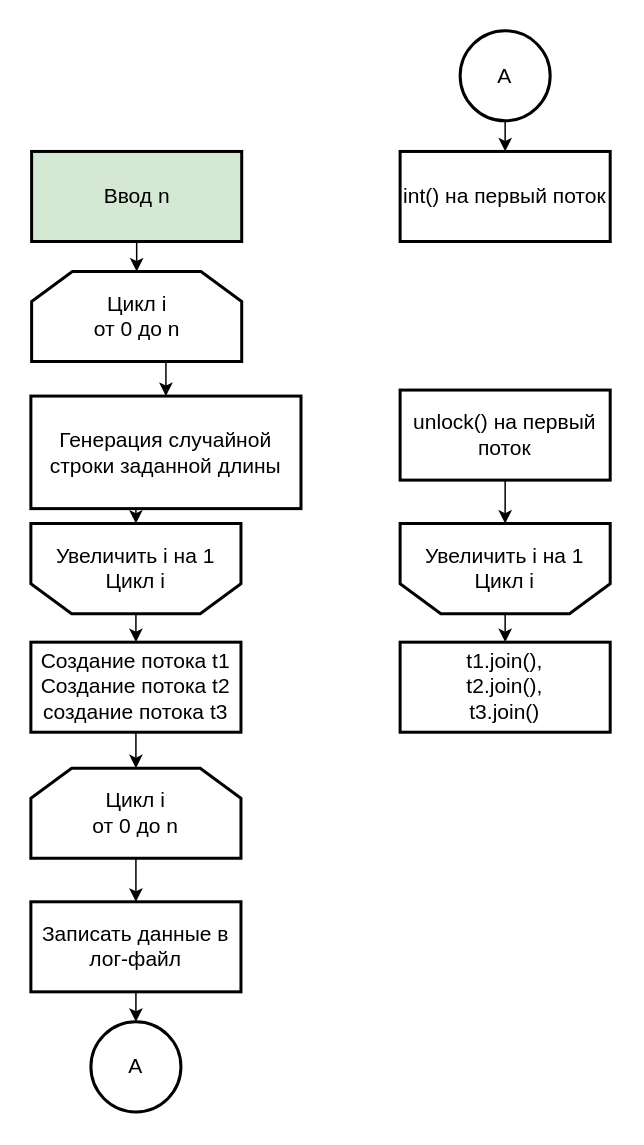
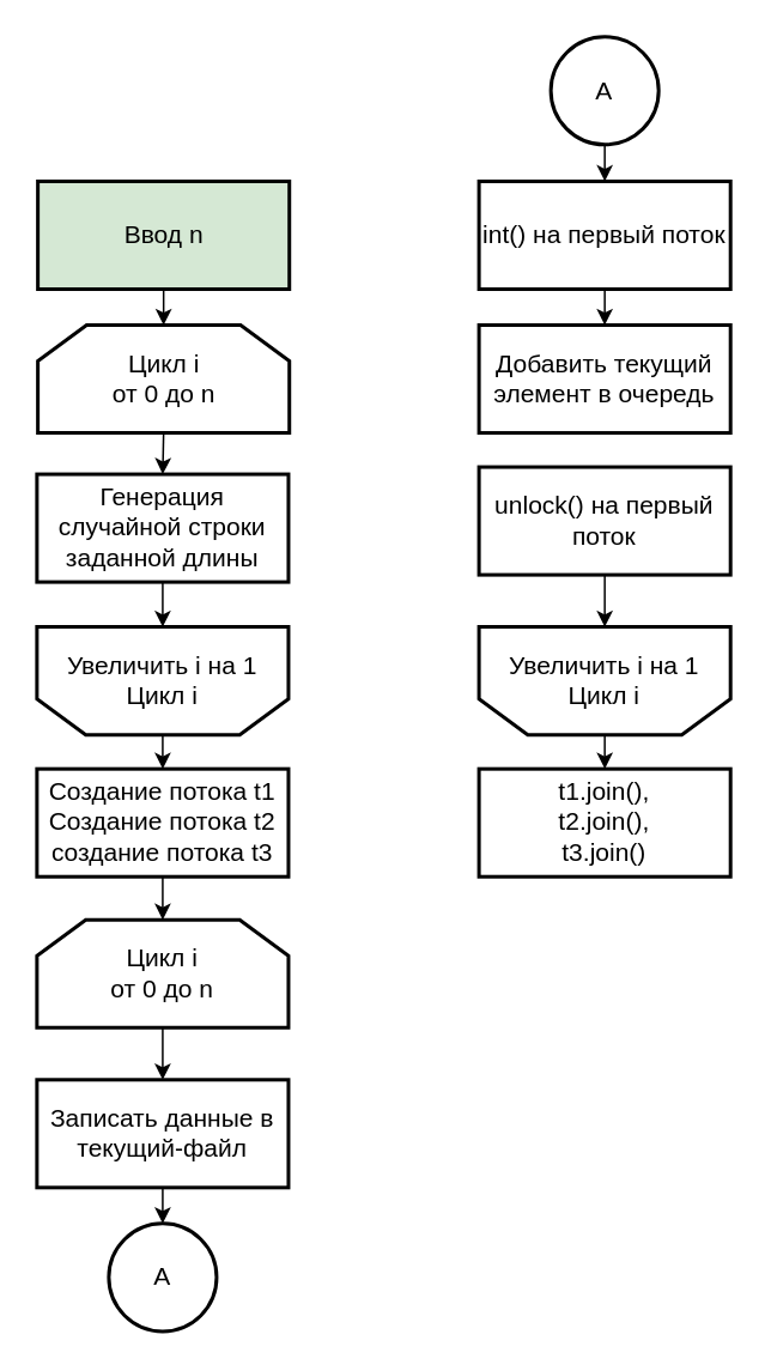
+ <mxCell id="19" style="edgeStyle=orthogonalEdgeStyle;rounded=0;orthogonalLoop=1;jettySize=auto;html=1;exitX=0.5;exitY=1;exitDx=0;exitDy=0;entryX=0.5;entryY=0;entryDx=0;entryDy=0;" edge="1" parent="1" source="20" target="23"><mxGeometry relative="1" as="geometry" /></mxCell>
+ <mxCell id="23" value="&lt;font style=&quot;font-size: 14px&quot;&gt;Добавить текущий элемент в очередь&lt;br&gt;&lt;/font&gt;" style="whiteSpace=wrap;html=1;strokeWidth=2;" vertex="1" parent="1"><mxGeometry x="266.051" y="180.429" width="140" height="60" as="geometry" /></mxCell>
- <mxCell id="9" value="&lt;font style=&quot;font-size: 14px&quot;&gt;Генерация случайной строки заданной длины&lt;/font&gt;" style="whiteSpace=wrap;html=1;strokeWidth=2;" vertex="1" parent="1"><mxGeometry x="20.001" y="263.429" width="180" height="75" as="geometry" /></mxCell>
+ <mxCell id="9" value="&lt;font style=&quot;font-size: 14px&quot;&gt;Генерация случайной строки заданной длины&lt;/font&gt;" style="whiteSpace=wrap;html=1;strokeWidth=2;" vertex="1" parent="1"><mxGeometry x="20.001" y="263.429" width="140" height="60" as="geometry" /></mxCell>
- <mxCell id="17" value="&lt;font style=&quot;font-size: 14px&quot;&gt;Записать данные в лог-файл&lt;br&gt;&lt;/font&gt;" style="whiteSpace=wrap;html=1;strokeWidth=2;" vertex="1" parent="1"><mxGeometry x="20.001" y="600.429" width="140" height="60" as="geometry" /></mxCell>
+ <mxCell id="17" value="&lt;font style=&quot;font-size: 14px&quot;&gt;Записать данные в текущий-файл&lt;br&gt;&lt;/font&gt;" style="whiteSpace=wrap;html=1;strokeWidth=2;" vertex="1" parent="1"><mxGeometry x="20.001" y="600.429" width="140" height="60" as="geometry" /></mxCell>
